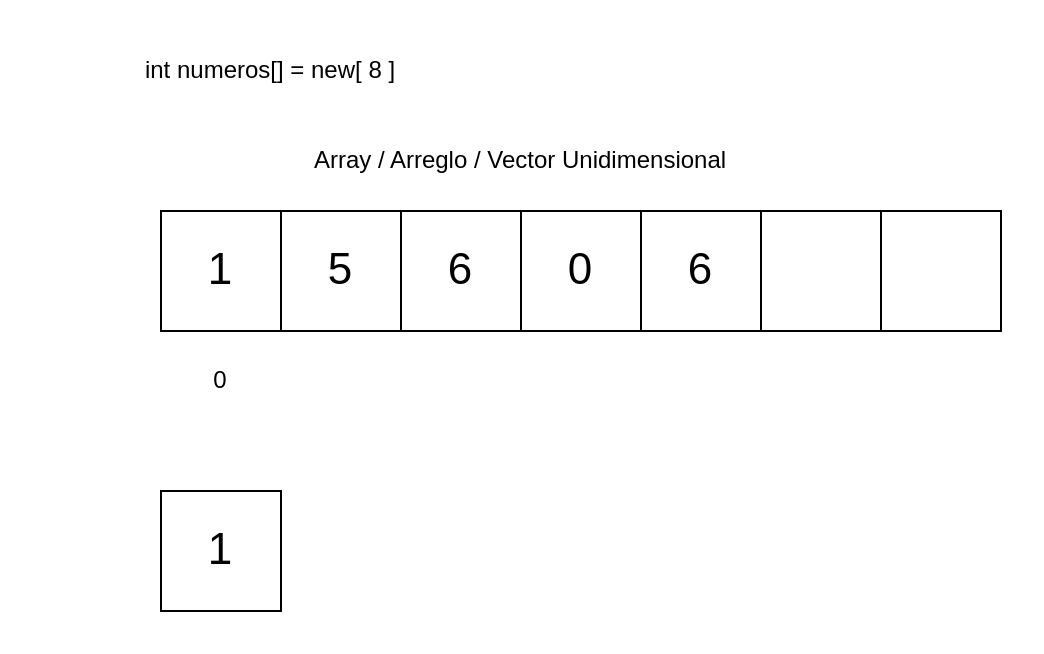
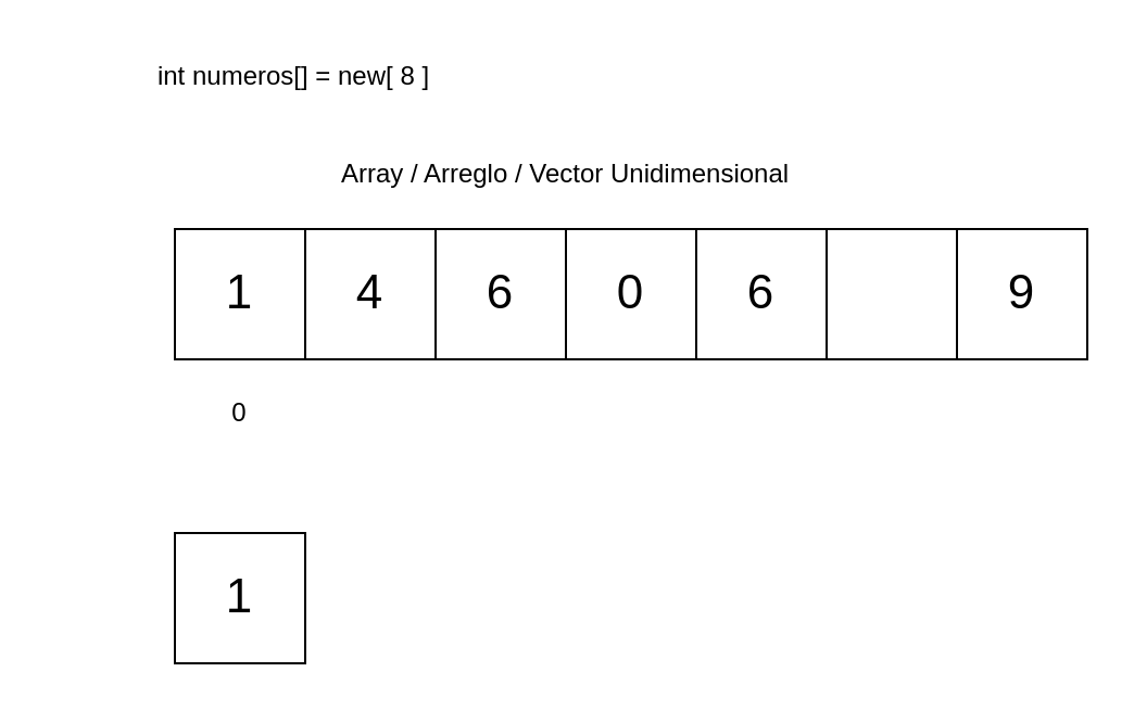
- <mxCell id="12" value="&lt;font style=&quot;font-size: 22px;&quot;&gt;5&lt;/font&gt;" style="text;html=1;strokeColor=none;fillColor=none;align=center;verticalAlign=middle;whiteSpace=wrap;rounded=0;" vertex="1" parent="1"><mxGeometry x="140" y="120" width="60" height="30" as="geometry" /></mxCell>
+ <mxCell id="12" value="&lt;font style=&quot;font-size: 22px;&quot;&gt;4&lt;/font&gt;" style="text;html=1;strokeColor=none;fillColor=none;align=center;verticalAlign=middle;whiteSpace=wrap;rounded=0;" vertex="1" parent="1"><mxGeometry x="140" y="120" width="60" height="30" as="geometry" /></mxCell>
+ <mxCell id="18" value="&lt;font style=&quot;font-size: 22px;&quot;&gt;9&lt;/font&gt;" style="text;html=1;strokeColor=none;fillColor=none;align=center;verticalAlign=middle;whiteSpace=wrap;rounded=0;" vertex="1" parent="1"><mxGeometry x="440" y="120" width="60" height="30" as="geometry" /></mxCell>
